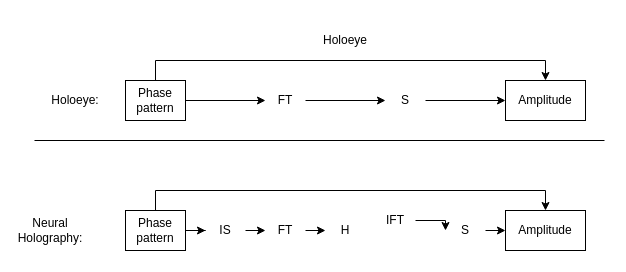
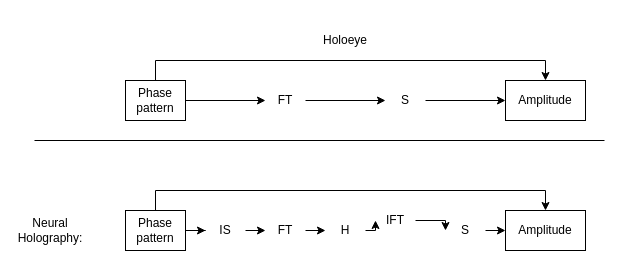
- <mxCell id="2" value="&lt;div&gt;Holoeye:&lt;/div&gt;" style="text;html=1;strokeColor=none;fillColor=none;align=center;verticalAlign=middle;whiteSpace=wrap;rounded=0;" parent="1" vertex="1"><mxGeometry x="45" y="80" width="60" height="40" as="geometry" /></mxCell>
+ <mxCell id="20" style="edgeStyle=orthogonalEdgeStyle;rounded=0;orthogonalLoop=1;jettySize=auto;html=1;exitX=1;exitY=0.5;exitDx=0;exitDy=0;entryX=0;entryY=0.5;entryDx=0;entryDy=0;" parent="1" source="21" target="17" edge="1"><mxGeometry relative="1" as="geometry" /></mxCell>
